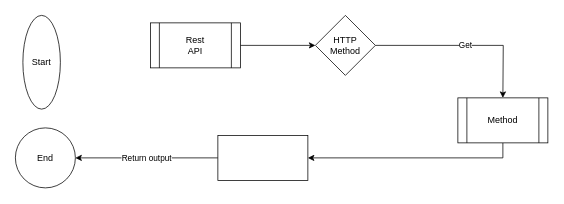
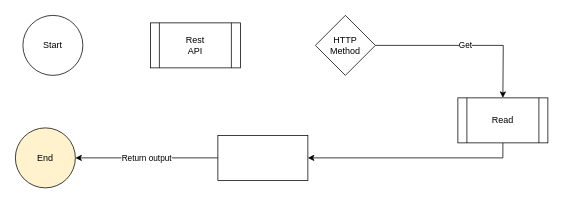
- <mxCell id="3" value="" style="edgeStyle=orthogonalEdgeStyle;rounded=0;orthogonalLoop=1;jettySize=auto;html=1;" edge="1" parent="1" source="4" target="6"><mxGeometry relative="1" as="geometry" /></mxCell>
- <mxCell id="2" value="Start" style="ellipse;whiteSpace=wrap;html=1;aspect=fixed;" vertex="1" parent="1"><mxGeometry x="30" y="20" width="50" height="125" as="geometry" /></mxCell>
+ <mxCell id="2" value="Start" style="ellipse;whiteSpace=wrap;html=1;aspect=fixed;" vertex="1" parent="1"><mxGeometry x="30" y="20" width="80" height="80" as="geometry" /></mxCell>
- <mxCell id="11" value="Method" style="shape=process;whiteSpace=wrap;html=1;backgroundOutline=1;" vertex="1" parent="1"><mxGeometry x="610" y="130" width="120" height="60" as="geometry" /></mxCell>
+ <mxCell id="11" value="Read" style="shape=process;whiteSpace=wrap;html=1;backgroundOutline=1;" vertex="1" parent="1"><mxGeometry x="610" y="130" width="120" height="60" as="geometry" /></mxCell>
- <mxCell id="9" value="End" style="ellipse;whiteSpace=wrap;html=1;" vertex="1" parent="1"><mxGeometry x="20" y="170" width="80" height="80" as="geometry" /></mxCell>
+ <mxCell id="9" value="End" style="ellipse;whiteSpace=wrap;html=1;fillColor=#fff2cc;" vertex="1" parent="1"><mxGeometry x="20" y="170" width="80" height="80" as="geometry" /></mxCell>
